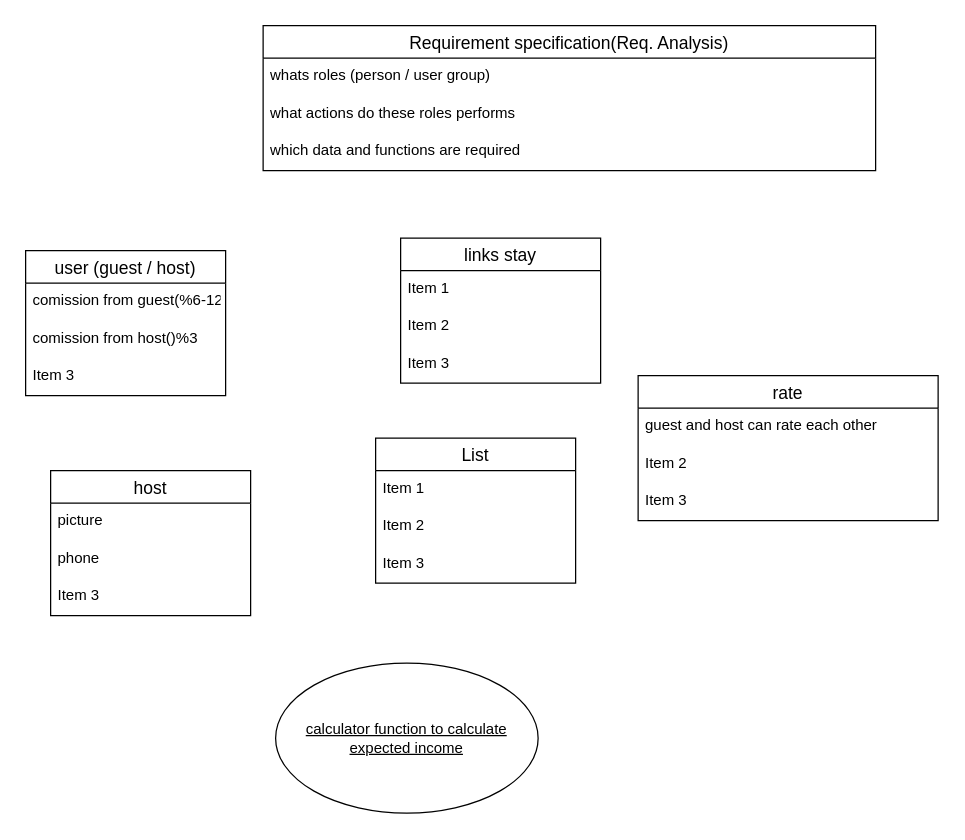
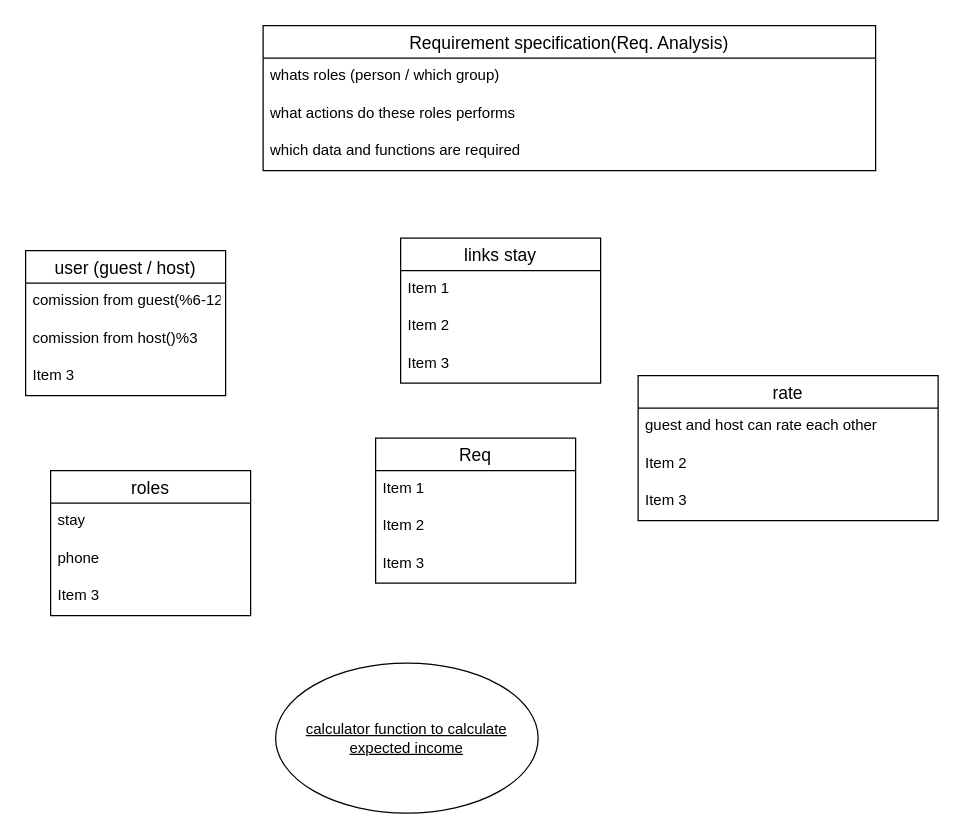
- <mxCell id="7" value="whats roles (person / user group)" style="text;strokeColor=none;fillColor=none;spacingLeft=4;spacingRight=4;overflow=hidden;rotatable=0;points=[[0,0.5],[1,0.5]];portConstraint=eastwest;fontSize=12;" vertex="1" parent="6"><mxGeometry y="26" width="490" height="30" as="geometry" /></mxCell>
+ <mxCell id="7" value="whats roles (person / which group)" style="text;strokeColor=none;fillColor=none;spacingLeft=4;spacingRight=4;overflow=hidden;rotatable=0;points=[[0,0.5],[1,0.5]];portConstraint=eastwest;fontSize=12;" vertex="1" parent="6"><mxGeometry y="26" width="490" height="30" as="geometry" /></mxCell>
- <mxCell id="2" value="List" style="swimlane;fontStyle=0;childLayout=stackLayout;horizontal=1;startSize=26;horizontalStack=0;resizeParent=1;resizeParentMax=0;resizeLast=0;collapsible=1;marginBottom=0;align=center;fontSize=14;" vertex="1" parent="1"><mxGeometry x="300" y="350" width="160" height="116" as="geometry" /></mxCell>
+ <mxCell id="2" value="Req" style="swimlane;fontStyle=0;childLayout=stackLayout;horizontal=1;startSize=26;horizontalStack=0;resizeParent=1;resizeParentMax=0;resizeLast=0;collapsible=1;marginBottom=0;align=center;fontSize=14;" vertex="1" parent="1"><mxGeometry x="300" y="350" width="160" height="116" as="geometry" /></mxCell>
- <mxCell id="18" value="host" style="swimlane;fontStyle=0;childLayout=stackLayout;horizontal=1;startSize=26;horizontalStack=0;resizeParent=1;resizeParentMax=0;resizeLast=0;collapsible=1;marginBottom=0;align=center;fontSize=14;" vertex="1" parent="1"><mxGeometry x="40" y="376" width="160" height="116" as="geometry" /></mxCell>
+ <mxCell id="18" value="roles" style="swimlane;fontStyle=0;childLayout=stackLayout;horizontal=1;startSize=26;horizontalStack=0;resizeParent=1;resizeParentMax=0;resizeLast=0;collapsible=1;marginBottom=0;align=center;fontSize=14;" vertex="1" parent="1"><mxGeometry x="40" y="376" width="160" height="116" as="geometry" /></mxCell>
- <mxCell id="19" value="picture" style="text;strokeColor=none;fillColor=none;spacingLeft=4;spacingRight=4;overflow=hidden;rotatable=0;points=[[0,0.5],[1,0.5]];portConstraint=eastwest;fontSize=12;" vertex="1" parent="18"><mxGeometry y="26" width="160" height="30" as="geometry" /></mxCell>
+ <mxCell id="19" value="stay" style="text;strokeColor=none;fillColor=none;spacingLeft=4;spacingRight=4;overflow=hidden;rotatable=0;points=[[0,0.5],[1,0.5]];portConstraint=eastwest;fontSize=12;" vertex="1" parent="18"><mxGeometry y="26" width="160" height="30" as="geometry" /></mxCell>
